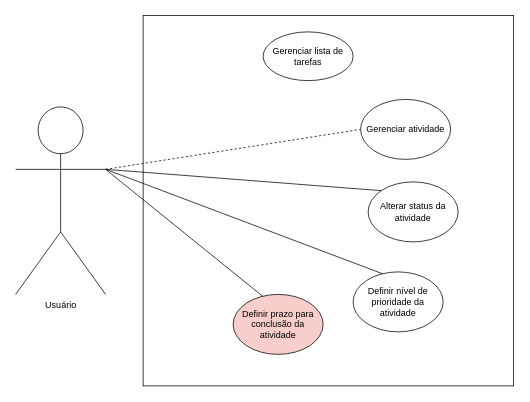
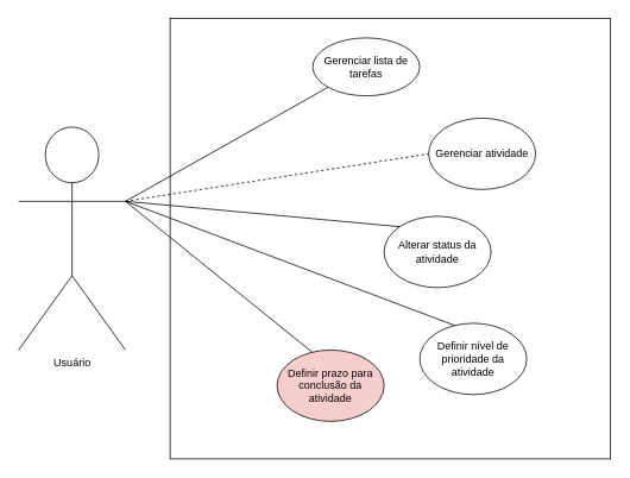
+ <mxCell id="7" value="" style="endArrow=none;html=1;entryX=0;entryY=1;entryDx=0;entryDy=0;exitX=1;exitY=0.333;exitDx=0;exitDy=0;exitPerimeter=0;" parent="1" source="2" target="4" edge="1"><mxGeometry width="50" height="50" relative="1" as="geometry"><mxPoint x="150" y="242" as="sourcePoint" /><mxPoint x="264" y="172" as="targetPoint" /></mxGeometry></mxCell>
- <mxCell id="6" value="Alterar status da atividade" style="ellipse;whiteSpace=wrap;html=1;" parent="1" vertex="1"><mxGeometry x="490" y="242" width="120" height="80" as="geometry" /></mxCell>
+ <mxCell id="6" value="Alterar status da atividade" style="ellipse;whiteSpace=wrap;html=1;" parent="1" vertex="1"><mxGeometry x="430" y="242" width="120" height="80" as="geometry" /></mxCell>
